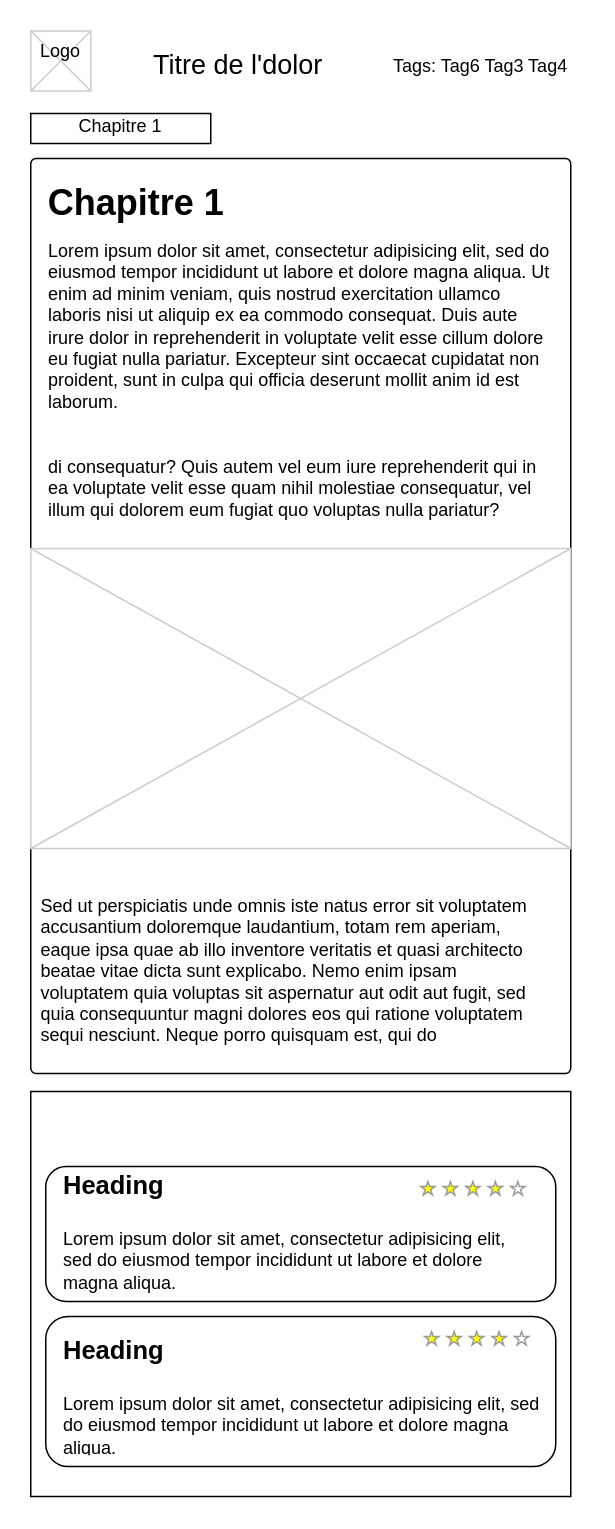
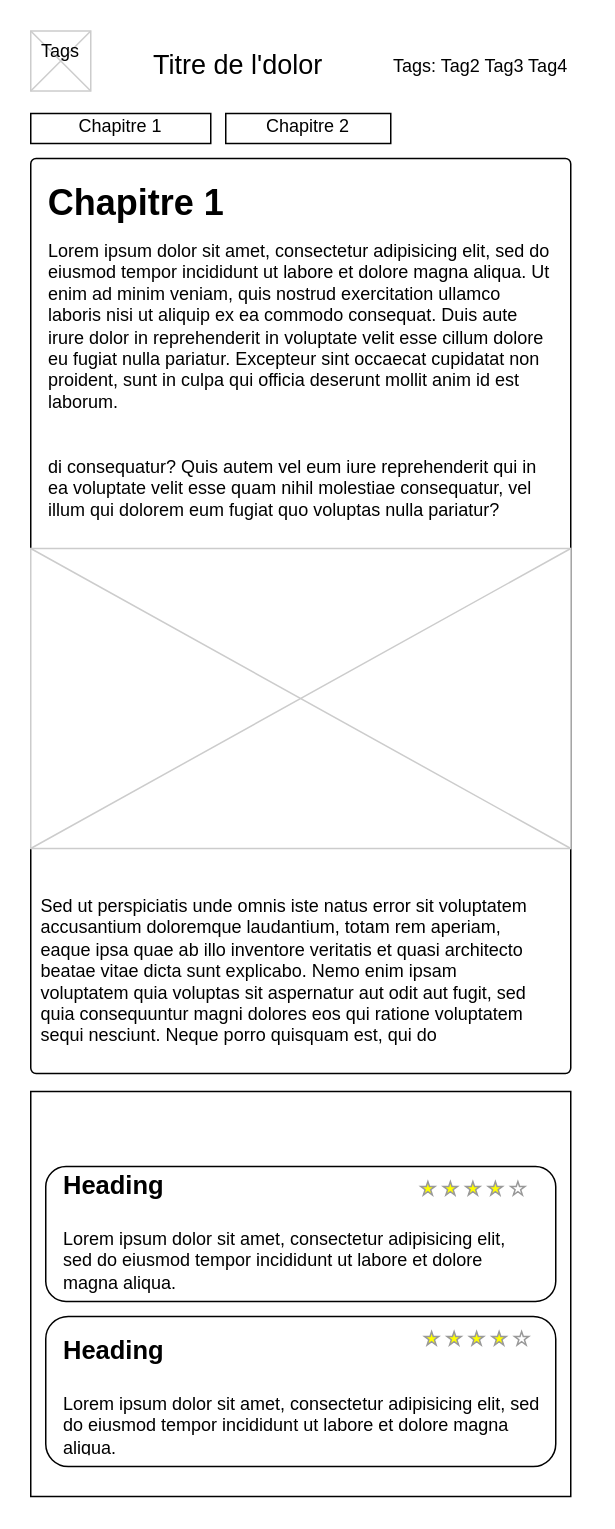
- <mxCell id="10" value="Logo" style="text;spacingTop=-5;align=center" parent="1" vertex="1"><mxGeometry x="20" y="25" width="40" height="40" as="geometry" /></mxCell>
+ <mxCell id="10" value="Tags" style="text;spacingTop=-5;align=center" parent="1" vertex="1"><mxGeometry x="20" y="25" width="40" height="40" as="geometry" /></mxCell>
- <mxCell id="13" value="Tags: Tag6 Tag3 Tag4" style="text;spacingTop=-5;" parent="1" vertex="1"><mxGeometry x="260" y="35" width="127.5" height="20" as="geometry" /></mxCell>
+ <mxCell id="13" value="Tags: Tag2 Tag3 Tag4" style="text;spacingTop=-5;" parent="1" vertex="1"><mxGeometry x="260" y="35" width="127.5" height="20" as="geometry" /></mxCell>
+ <mxCell id="7" value="Chapitre 2" style="text;spacingTop=-5;strokeColor=default;align=center;" parent="1" vertex="1"><mxGeometry x="150" y="75" width="110" height="20" as="geometry" /></mxCell>
